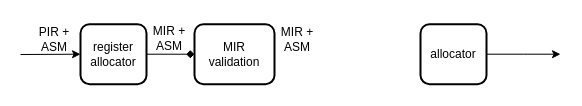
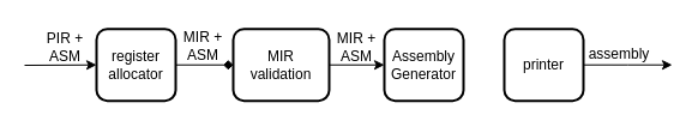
+ <mxCell id="15" value="assembly" style="text;html=1;align=center;verticalAlign=middle;whiteSpace=wrap;rounded=0;" vertex="1" parent="1"><mxGeometry x="486" y="30.42" width="60" height="30" as="geometry" /></mxCell>
+ <mxCell id="5" style="edgeStyle=orthogonalEdgeStyle;rounded=0;orthogonalLoop=1;jettySize=auto;html=1;exitX=1;exitY=0.5;exitDx=0;exitDy=0;entryX=0;entryY=0.5;entryDx=0;entryDy=0;" edge="1" parent="1" source="6" target="9"><mxGeometry relative="1" as="geometry"><mxPoint x="360" y="54" as="targetPoint" /></mxGeometry></mxCell>
+ <mxCell id="9" value="&lt;div&gt;Assembly&lt;/div&gt;&lt;div&gt;Generator&lt;/div&gt;" style="rounded=1;whiteSpace=wrap;html=1;strokeWidth=2;fillColor=none;" vertex="1" parent="1"><mxGeometry x="320" y="23.71" width="66" height="60" as="geometry" /></mxCell>
- <mxCell id="14" value="&lt;div&gt;allocator&lt;/div&gt;" style="rounded=1;whiteSpace=wrap;html=1;strokeWidth=2;fillColor=none;" vertex="1" parent="1"><mxGeometry x="420" y="23.71" width="66" height="60" as="geometry" /></mxCell>
+ <mxCell id="14" value="&lt;div&gt;printer&lt;/div&gt;" style="rounded=1;whiteSpace=wrap;html=1;strokeWidth=2;fillColor=none;" vertex="1" parent="1"><mxGeometry x="420" y="23.71" width="66" height="60" as="geometry" /></mxCell>
